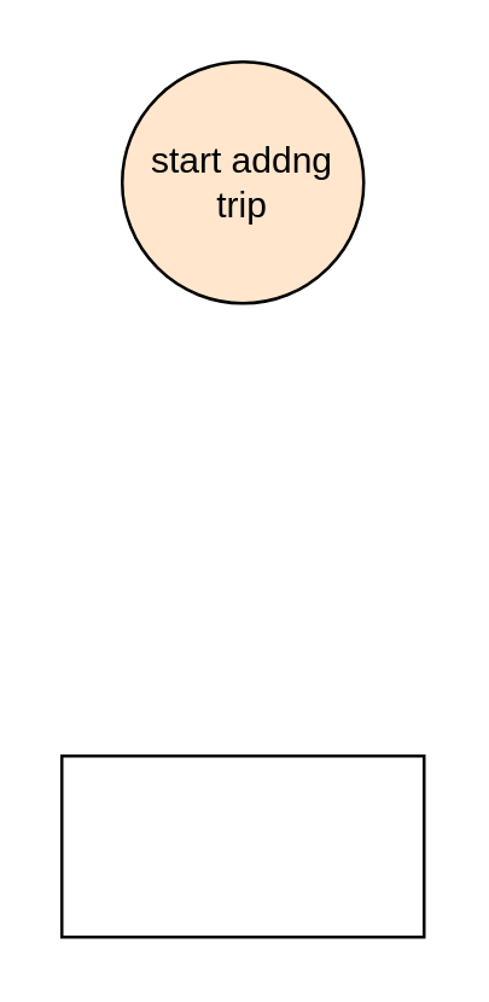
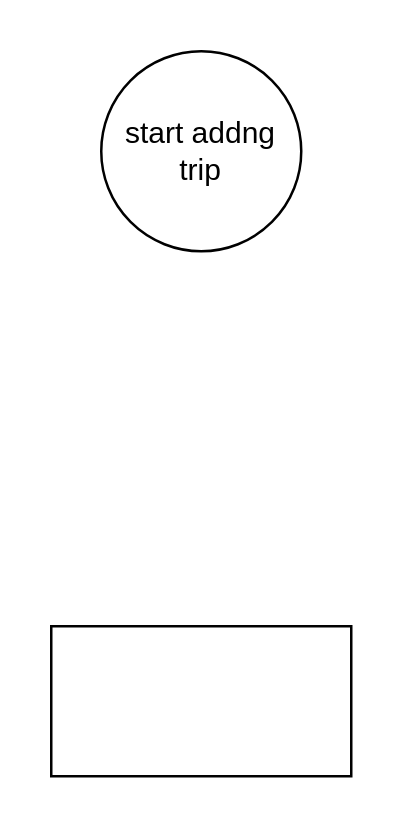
- <mxCell id="2" value="start addng trip" style="ellipse;whiteSpace=wrap;html=1;aspect=fixed;fillColor=#ffe6cc;" vertex="1" parent="1"><mxGeometry x="40" y="20" width="80" height="80" as="geometry" /></mxCell>
+ <mxCell id="2" value="start addng trip" style="ellipse;whiteSpace=wrap;html=1;aspect=fixed;" vertex="1" parent="1"><mxGeometry x="40" y="20" width="80" height="80" as="geometry" /></mxCell>
